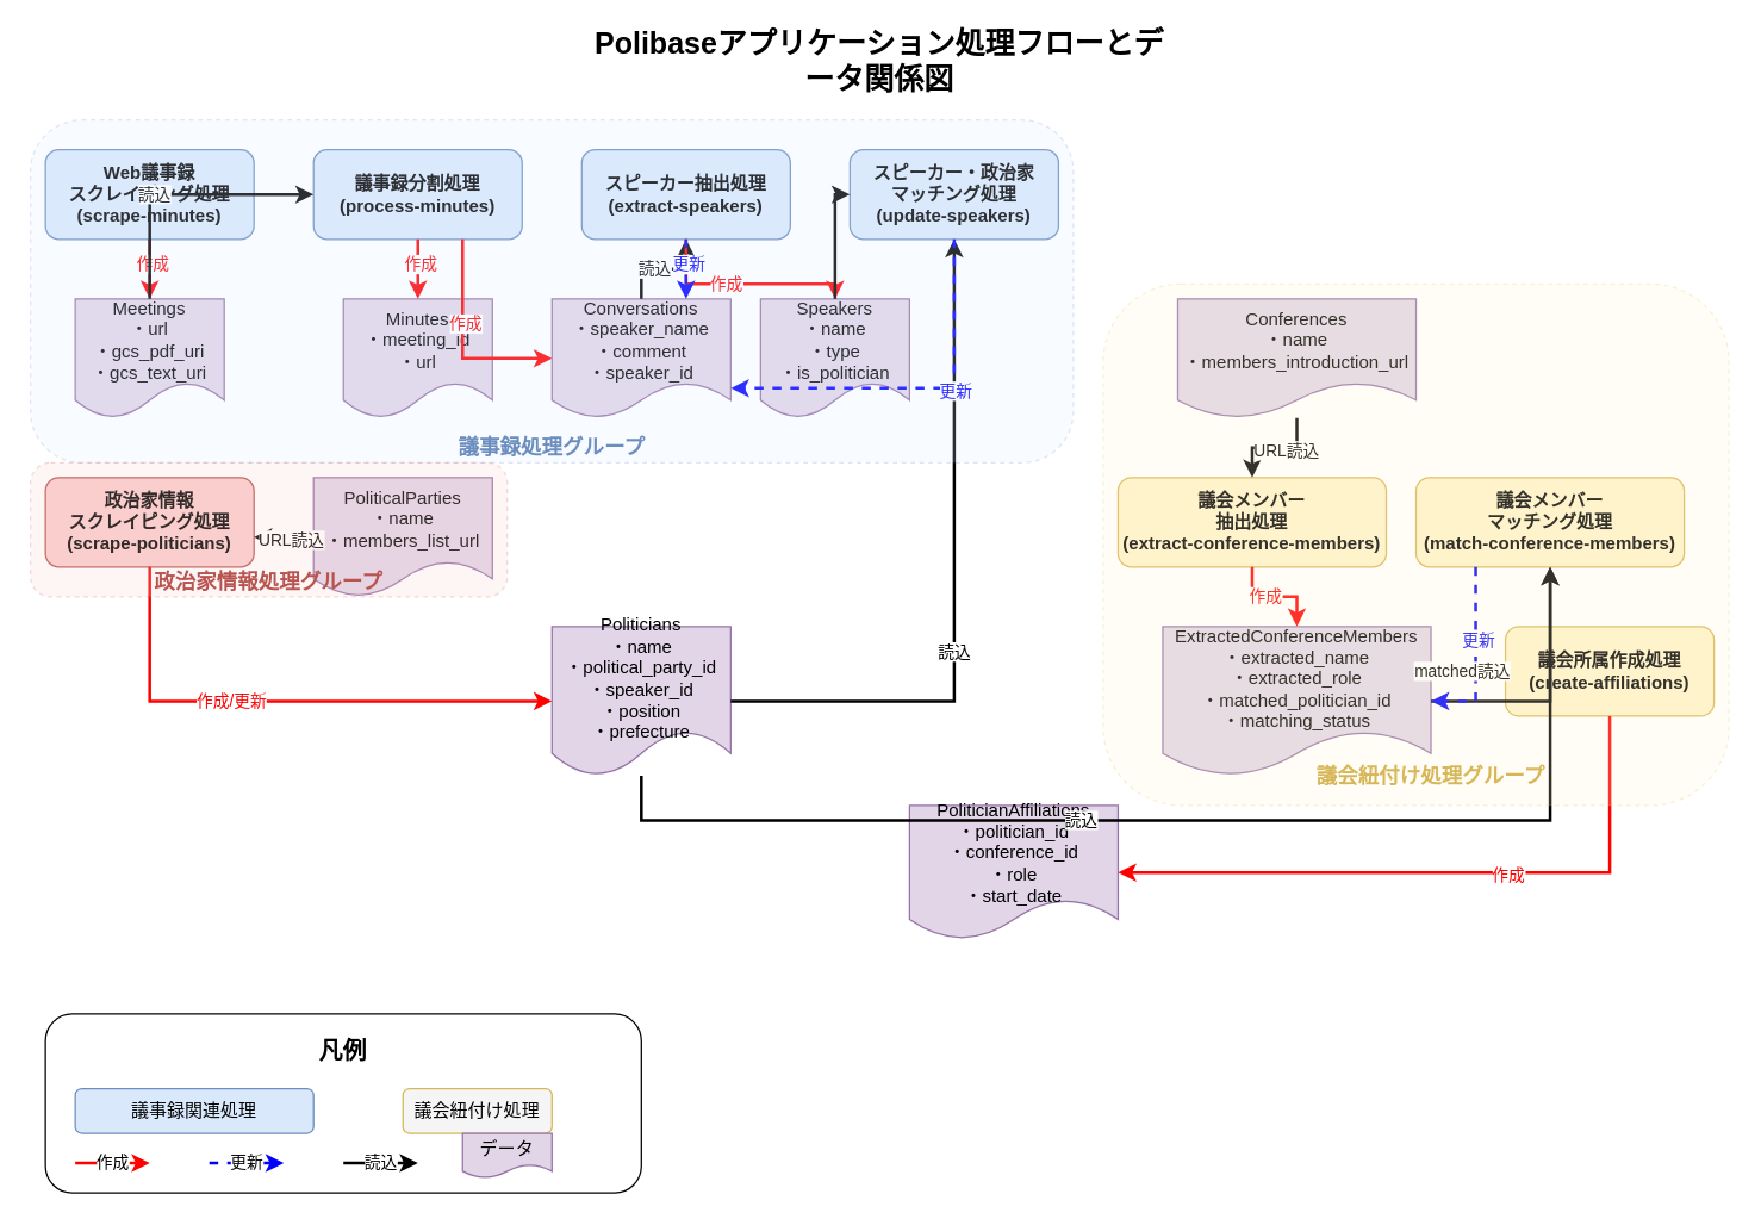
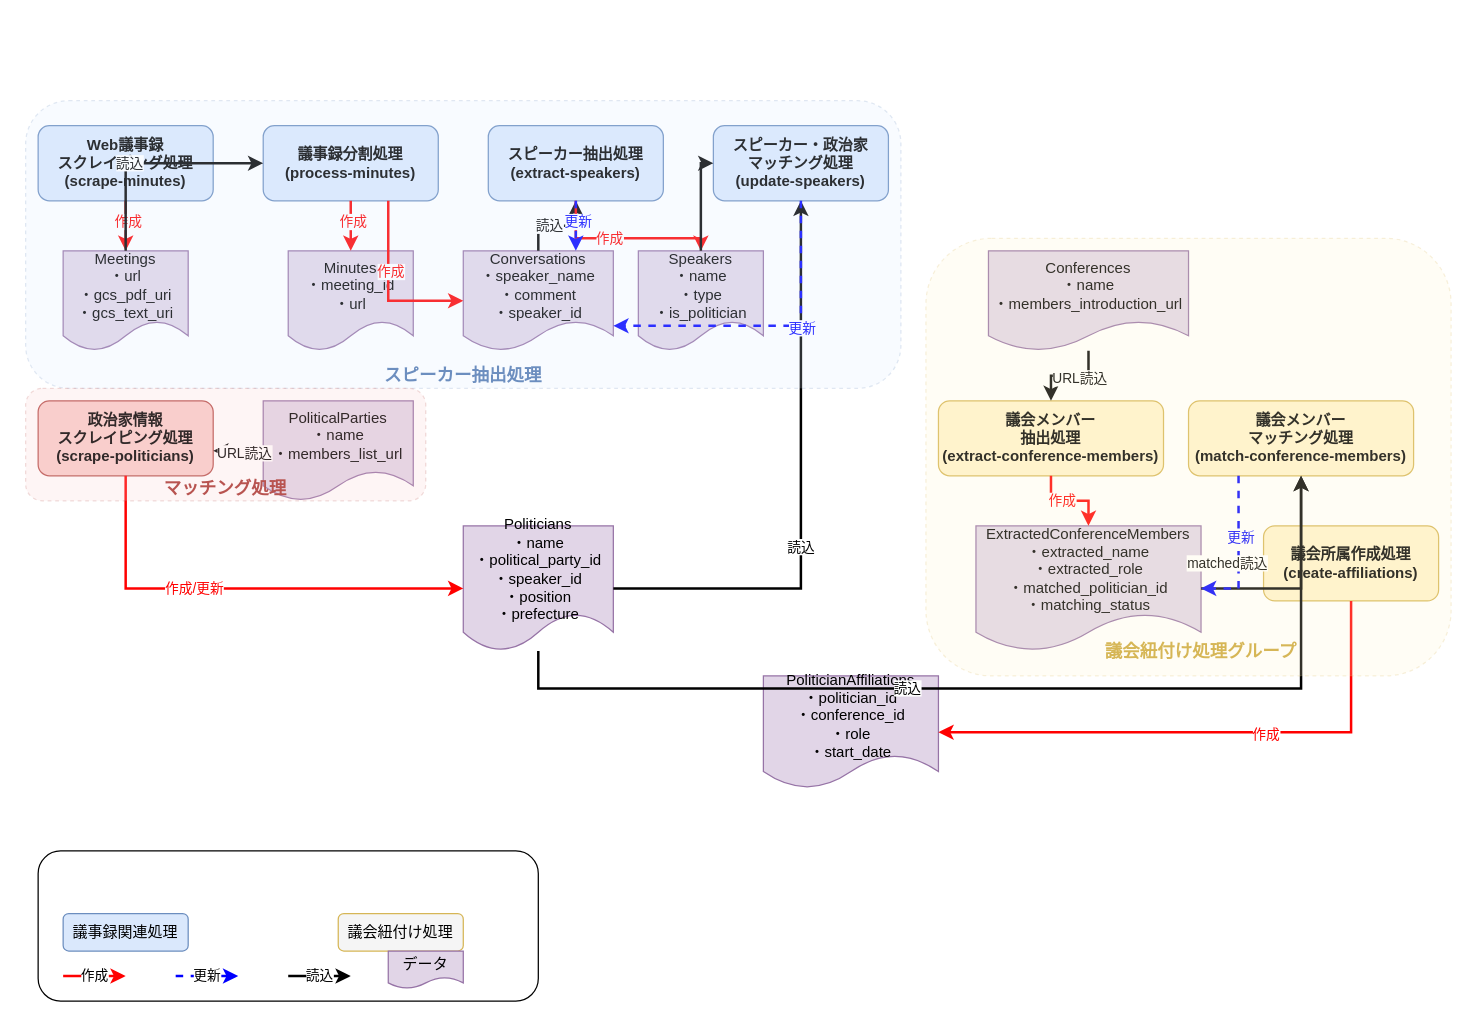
- <mxCell id="2" value="Polibaseアプリケーション処理フローとデータ関係図" style="text;html=1;align=center;verticalAlign=middle;whiteSpace=wrap;rounded=0;fontSize=20;fontStyle=1;" vertex="1" parent="1"><mxGeometry x="390" y="20" width="400" height="40" as="geometry" /></mxCell>
- <mxCell id="65" value="議事録処理グループ" style="text;html=1;align=center;verticalAlign=middle;whiteSpace=wrap;rounded=0;fontSize=14;fontStyle=1;fontColor=#6c8ebf;" vertex="1" parent="1"><mxGeometry x="290" y="290" width="160" height="20" as="geometry" /></mxCell>
+ <mxCell id="65" value="スピーカー抽出処理" style="text;html=1;align=center;verticalAlign=middle;whiteSpace=wrap;rounded=0;fontSize=14;fontStyle=1;fontColor=#6c8ebf;" vertex="1" parent="1"><mxGeometry x="290" y="290" width="160" height="20" as="geometry" /></mxCell>
- <mxCell id="67" value="政治家情報処理グループ" style="text;html=1;align=center;verticalAlign=middle;whiteSpace=wrap;rounded=0;fontSize=14;fontStyle=1;fontColor=#b85450;" vertex="1" parent="1"><mxGeometry x="100" y="380" width="160" height="20" as="geometry" /></mxCell>
+ <mxCell id="67" value="マッチング処理" style="text;html=1;align=center;verticalAlign=middle;whiteSpace=wrap;rounded=0;fontSize=14;fontStyle=1;fontColor=#b85450;" vertex="1" parent="1"><mxGeometry x="100" y="380" width="160" height="20" as="geometry" /></mxCell>
- <mxCell id="57" value="凡例" style="text;html=1;align=center;verticalAlign=middle;whiteSpace=wrap;rounded=0;fontSize=16;fontStyle=1;" vertex="1" parent="1"><mxGeometry x="180" y="690" width="100" height="30" as="geometry" /></mxCell>
- <mxCell id="58" value="議事録関連処理" style="rounded=1;whiteSpace=wrap;html=1;fillColor=#dae8fc;strokeColor=#6c8ebf;" vertex="1" parent="1"><mxGeometry x="50" y="730" width="160" height="30" as="geometry" /></mxCell>
+ <mxCell id="58" value="議事録関連処理" style="rounded=1;whiteSpace=wrap;html=1;fillColor=#dae8fc;strokeColor=#6c8ebf;" vertex="1" parent="1"><mxGeometry x="50" y="730" width="100" height="30" as="geometry" /></mxCell>
